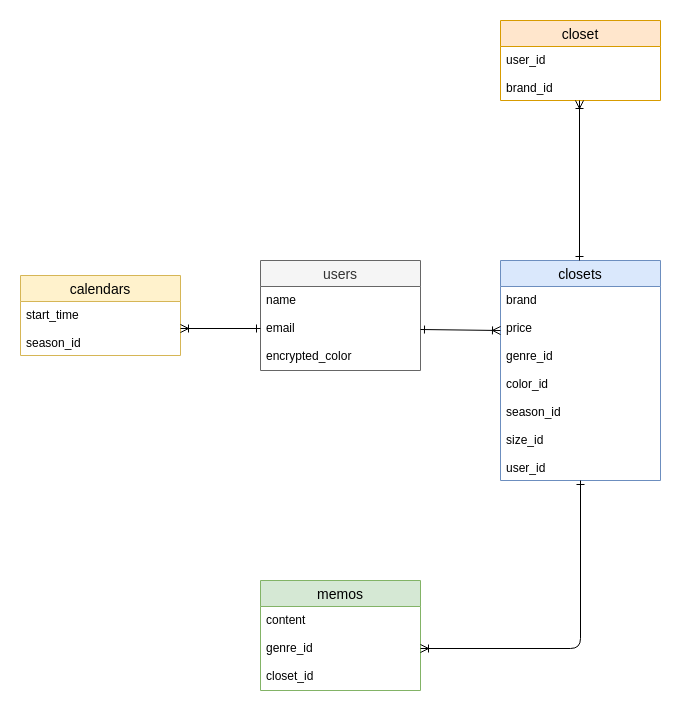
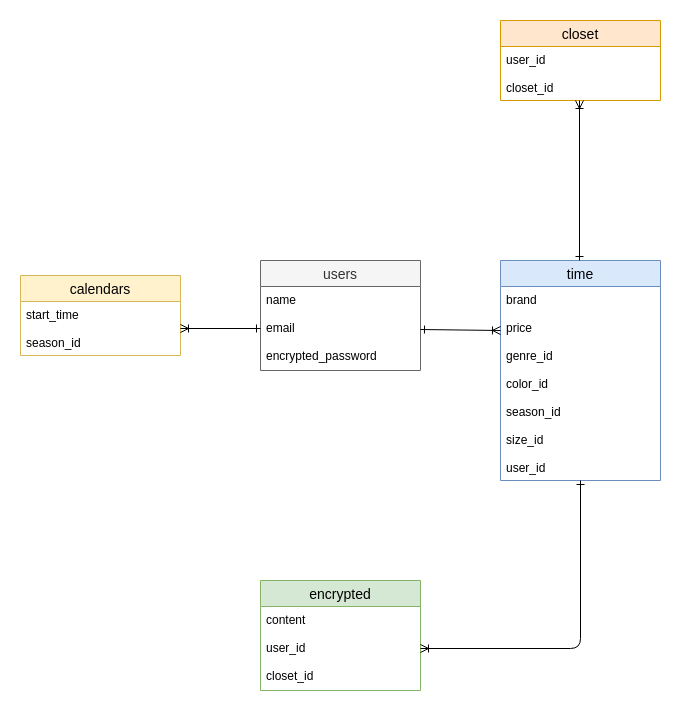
- <mxCell id="11" value="user_id&#10;&#10;brand_id" style="text;strokeColor=none;fillColor=none;spacingLeft=4;spacingRight=4;overflow=hidden;rotatable=0;points=[[0,0.5],[1,0.5]];portConstraint=eastwest;fontSize=12;" parent="10" vertex="1"><mxGeometry y="26" width="160" height="54" as="geometry" /></mxCell>
+ <mxCell id="11" value="user_id&#10;&#10;closet_id" style="text;strokeColor=none;fillColor=none;spacingLeft=4;spacingRight=4;overflow=hidden;rotatable=0;points=[[0,0.5],[1,0.5]];portConstraint=eastwest;fontSize=12;" parent="10" vertex="1"><mxGeometry y="26" width="160" height="54" as="geometry" /></mxCell>
- <mxCell id="4" value="closets" style="swimlane;fontStyle=0;childLayout=stackLayout;horizontal=1;startSize=26;horizontalStack=0;resizeParent=1;resizeParentMax=0;resizeLast=0;collapsible=1;marginBottom=0;align=center;fontSize=14;fillColor=#dae8fc;strokeColor=#6c8ebf;" parent="1" vertex="1"><mxGeometry x="500" y="260" width="160" height="220" as="geometry" /></mxCell>
+ <mxCell id="4" value="time" style="swimlane;fontStyle=0;childLayout=stackLayout;horizontal=1;startSize=26;horizontalStack=0;resizeParent=1;resizeParentMax=0;resizeLast=0;collapsible=1;marginBottom=0;align=center;fontSize=14;fillColor=#dae8fc;strokeColor=#6c8ebf;" parent="1" vertex="1"><mxGeometry x="500" y="260" width="160" height="220" as="geometry" /></mxCell>
- <mxCell id="3" value="name&#10;&#10;email&#10;&#10;encrypted_color" style="text;strokeColor=none;fillColor=none;spacingLeft=4;spacingRight=4;overflow=hidden;rotatable=0;points=[[0,0.5],[1,0.5]];portConstraint=eastwest;fontSize=12;" parent="2" vertex="1"><mxGeometry y="26" width="160" height="84" as="geometry" /></mxCell>
+ <mxCell id="3" value="name&#10;&#10;email&#10;&#10;encrypted_password" style="text;strokeColor=none;fillColor=none;spacingLeft=4;spacingRight=4;overflow=hidden;rotatable=0;points=[[0,0.5],[1,0.5]];portConstraint=eastwest;fontSize=12;" parent="2" vertex="1"><mxGeometry y="26" width="160" height="84" as="geometry" /></mxCell>
- <mxCell id="7" value="memos" style="swimlane;fontStyle=0;childLayout=stackLayout;horizontal=1;startSize=26;horizontalStack=0;resizeParent=1;resizeParentMax=0;resizeLast=0;collapsible=1;marginBottom=0;align=center;fontSize=14;fillColor=#d5e8d4;strokeColor=#82b366;" parent="1" vertex="1"><mxGeometry x="260" y="580" width="160" height="110" as="geometry" /></mxCell>
+ <mxCell id="7" value="encrypted" style="swimlane;fontStyle=0;childLayout=stackLayout;horizontal=1;startSize=26;horizontalStack=0;resizeParent=1;resizeParentMax=0;resizeLast=0;collapsible=1;marginBottom=0;align=center;fontSize=14;fillColor=#d5e8d4;strokeColor=#82b366;" parent="1" vertex="1"><mxGeometry x="260" y="580" width="160" height="110" as="geometry" /></mxCell>
- <mxCell id="8" value="content&#10;&#10;genre_id&#10;&#10;closet_id" style="text;strokeColor=none;fillColor=none;spacingLeft=4;spacingRight=4;overflow=hidden;rotatable=0;points=[[0,0.5],[1,0.5]];portConstraint=eastwest;fontSize=12;" parent="7" vertex="1"><mxGeometry y="26" width="160" height="84" as="geometry" /></mxCell>
+ <mxCell id="8" value="content&#10;&#10;user_id&#10;&#10;closet_id" style="text;strokeColor=none;fillColor=none;spacingLeft=4;spacingRight=4;overflow=hidden;rotatable=0;points=[[0,0.5],[1,0.5]];portConstraint=eastwest;fontSize=12;" parent="7" vertex="1"><mxGeometry y="26" width="160" height="84" as="geometry" /></mxCell>
